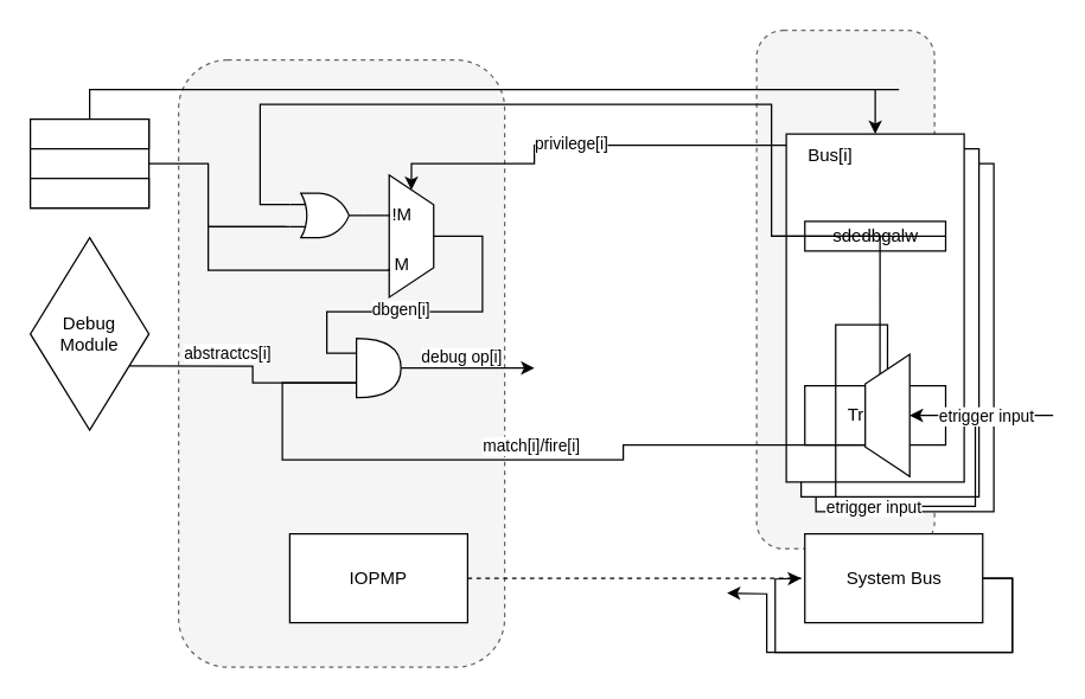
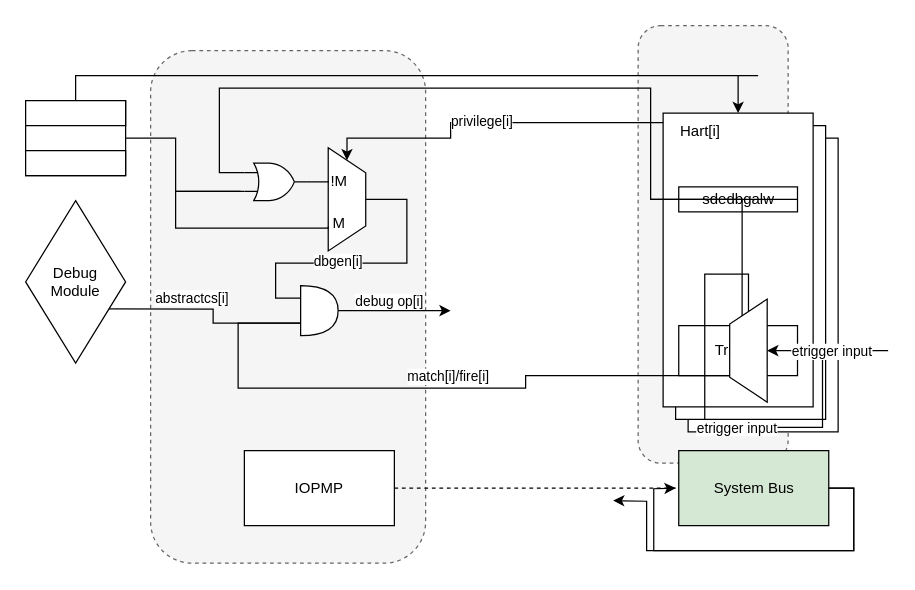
- <mxCell id="29" value="Bus[i]" style="text;html=1;align=center;verticalAlign=middle;whiteSpace=wrap;rounded=0;" parent="1" vertex="1"><mxGeometry x="530" y="90" width="60" height="30" as="geometry" /></mxCell>
+ <mxCell id="29" value="Hart[i]" style="text;html=1;align=center;verticalAlign=middle;whiteSpace=wrap;rounded=0;" parent="1" vertex="1"><mxGeometry x="530" y="90" width="60" height="30" as="geometry" /></mxCell>
- <mxCell id="12" value="System Bus" style="rounded=0;whiteSpace=wrap;html=1;" parent="1" vertex="1"><mxGeometry x="542.5" y="360" width="120" height="60" as="geometry" /></mxCell>
+ <mxCell id="12" value="System Bus" style="rounded=0;whiteSpace=wrap;html=1;fillColor=#d5e8d4;" parent="1" vertex="1"><mxGeometry x="542.5" y="360" width="120" height="60" as="geometry" /></mxCell>
